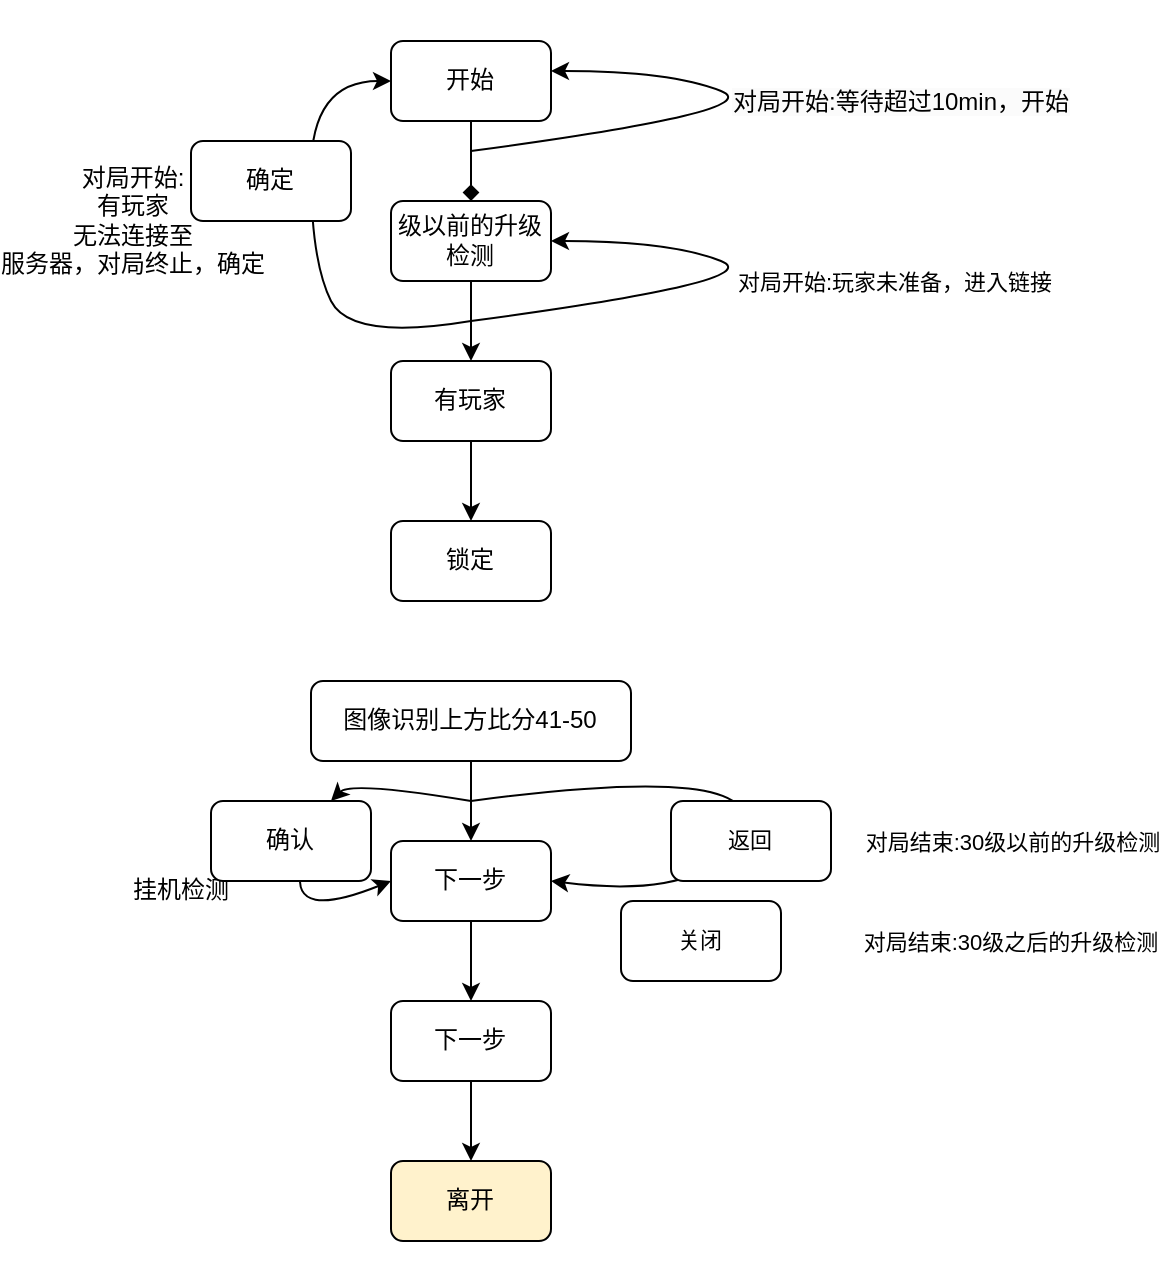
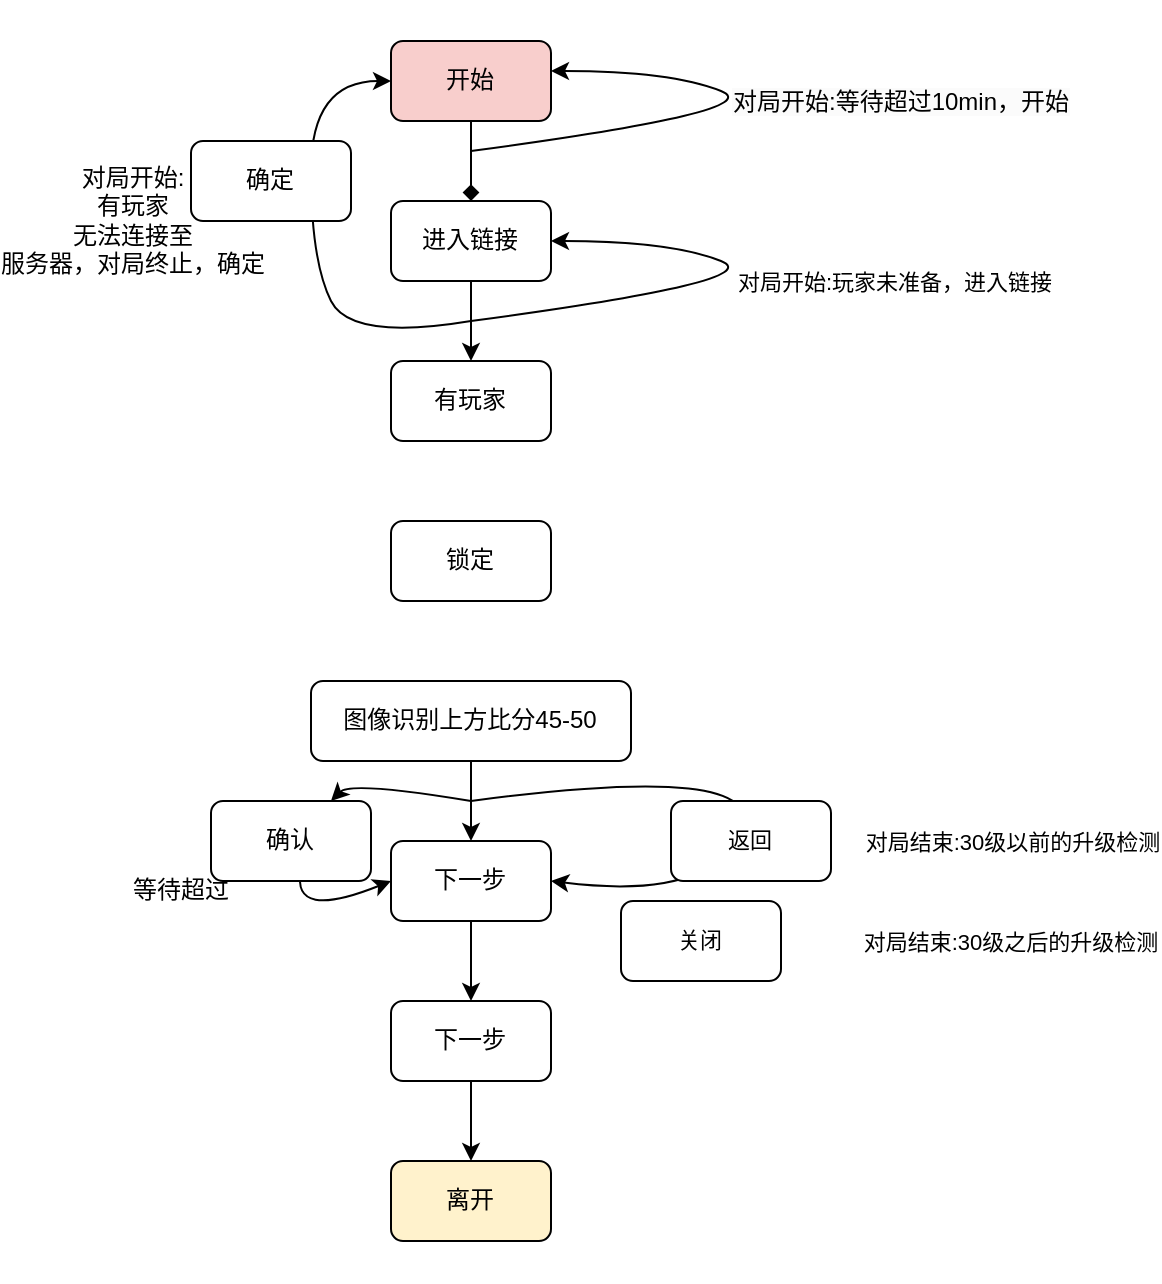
- <mxCell id="3" value="开始" style="rounded=1;whiteSpace=wrap;html=1;fontSize=12;glass=0;strokeWidth=1;shadow=0;" parent="1" vertex="1"><mxGeometry x="160" y="20" width="80" height="40" as="geometry" /></mxCell>
+ <mxCell id="3" value="开始" style="rounded=1;whiteSpace=wrap;html=1;fontSize=12;glass=0;strokeWidth=1;shadow=0;fillColor=#f8cecc;" parent="1" vertex="1"><mxGeometry x="160" y="20" width="80" height="40" as="geometry" /></mxCell>
- <mxCell id="5" value="级以前的升级检测" style="rounded=1;whiteSpace=wrap;html=1;" vertex="1" parent="1"><mxGeometry x="160" y="100" width="80" height="40" as="geometry" /></mxCell>
+ <mxCell id="5" value="进入链接" style="rounded=1;whiteSpace=wrap;html=1;" vertex="1" parent="1"><mxGeometry x="160" y="100" width="80" height="40" as="geometry" /></mxCell>
- <mxCell id="6" style="edgeStyle=orthogonalEdgeStyle;rounded=0;orthogonalLoop=1;jettySize=auto;html=1;exitX=0.5;exitY=1;exitDx=0;exitDy=0;entryX=0.5;entryY=0;entryDx=0;entryDy=0;" edge="1" parent="1" source="7" target="8"><mxGeometry relative="1" as="geometry" /></mxCell>
- <mxCell id="10" value="图像识别上方比分41-50" style="rounded=1;whiteSpace=wrap;html=1;" vertex="1" parent="1"><mxGeometry x="120" y="340" width="160" height="40" as="geometry" /></mxCell>
+ <mxCell id="10" value="图像识别上方比分45-50" style="rounded=1;whiteSpace=wrap;html=1;" vertex="1" parent="1"><mxGeometry x="120" y="340" width="160" height="40" as="geometry" /></mxCell>
- <mxCell id="28" value="挂机检测" style="text;html=1;align=center;verticalAlign=middle;resizable=0;points=[];autosize=1;strokeColor=none;fillColor=none;" vertex="1" parent="1"><mxGeometry x="20" y="430" width="70" height="30" as="geometry" /></mxCell>
+ <mxCell id="28" value="等待超过" style="text;html=1;align=center;verticalAlign=middle;resizable=0;points=[];autosize=1;strokeColor=none;fillColor=none;" vertex="1" parent="1"><mxGeometry x="20" y="430" width="70" height="30" as="geometry" /></mxCell>
